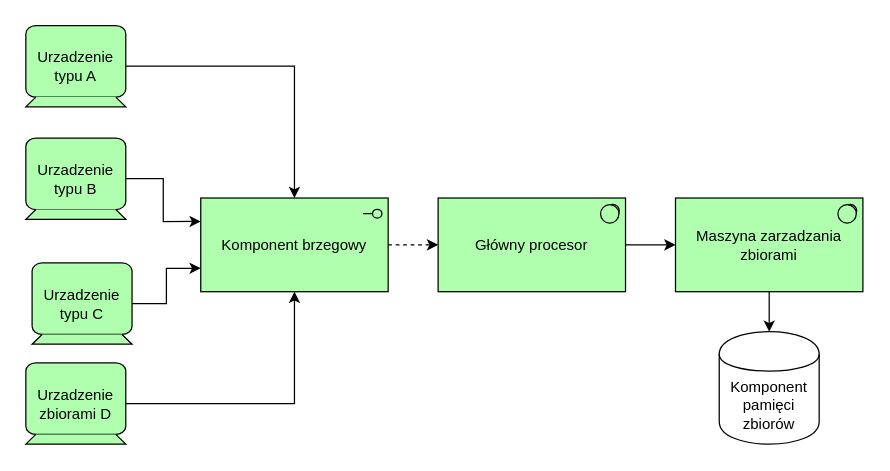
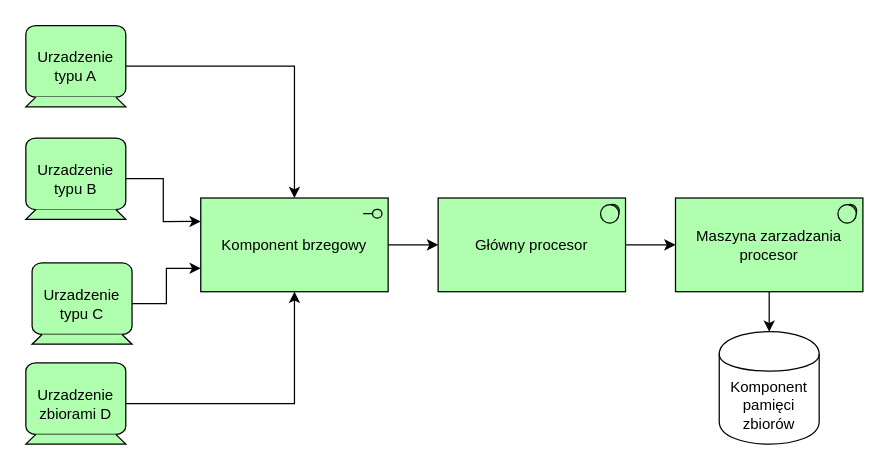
- <mxCell id="10" value="" style="edgeStyle=orthogonalEdgeStyle;rounded=0;orthogonalLoop=1;jettySize=auto;html=1;dashed=1;" edge="1" parent="1" source="11" target="13"><mxGeometry relative="1" as="geometry" /></mxCell>
+ <mxCell id="10" value="" style="edgeStyle=orthogonalEdgeStyle;rounded=0;orthogonalLoop=1;jettySize=auto;html=1;" edge="1" parent="1" source="11" target="13"><mxGeometry relative="1" as="geometry" /></mxCell>
- <mxCell id="15" value="Maszyna zarzadzania zbiorami" style="html=1;outlineConnect=0;whiteSpace=wrap;fillColor=#AFFFAF;strokeColor=#000000;shape=mxgraph.archimate3.application;appType=sysSw;archiType=square;" vertex="1" parent="1"><mxGeometry x="540" y="158" width="150" height="75" as="geometry" /></mxCell>
+ <mxCell id="15" value="Maszyna zarzadzania procesor" style="html=1;outlineConnect=0;whiteSpace=wrap;fillColor=#AFFFAF;strokeColor=#000000;shape=mxgraph.archimate3.application;appType=sysSw;archiType=square;" vertex="1" parent="1"><mxGeometry x="540" y="158" width="150" height="75" as="geometry" /></mxCell>
